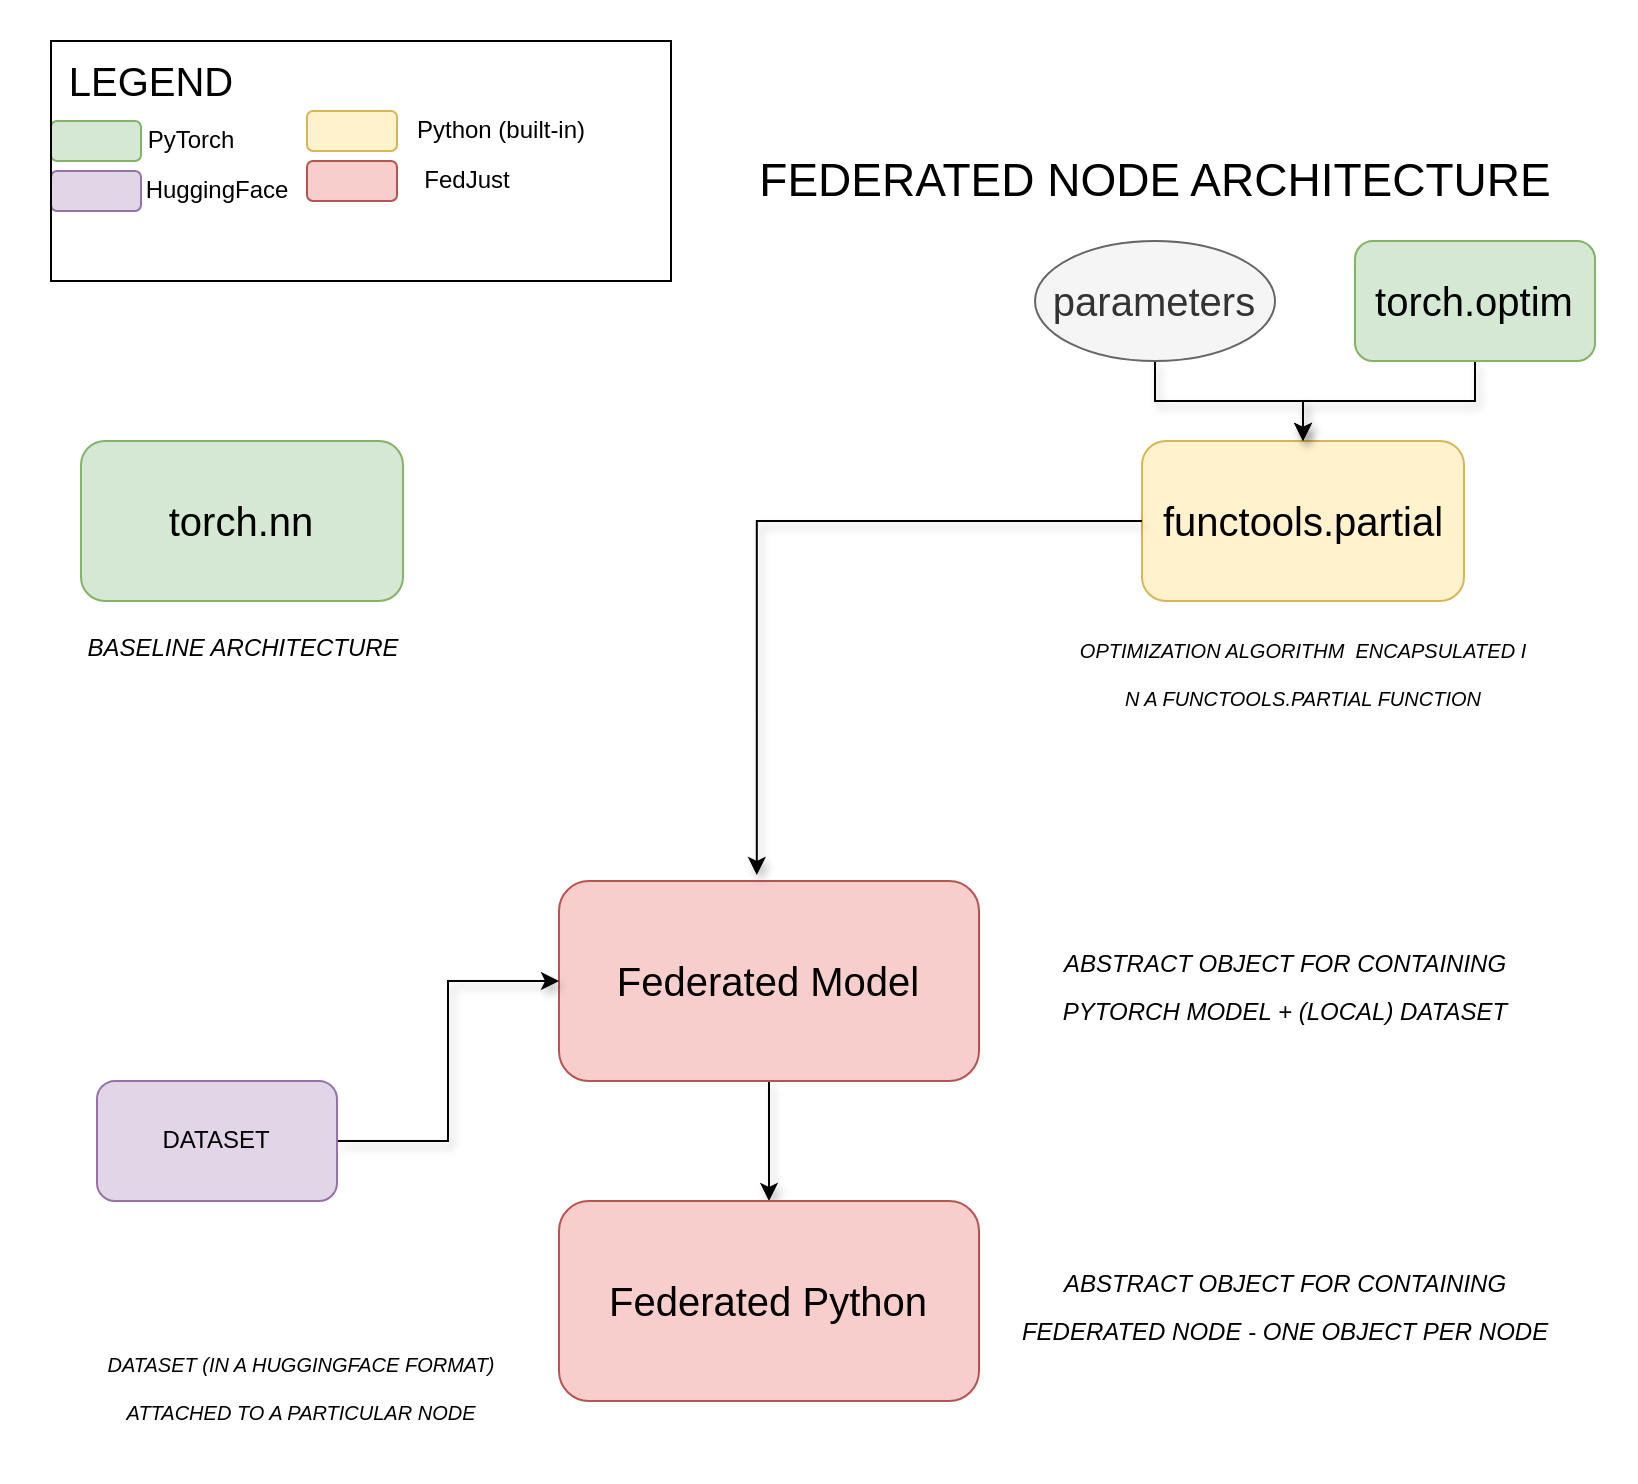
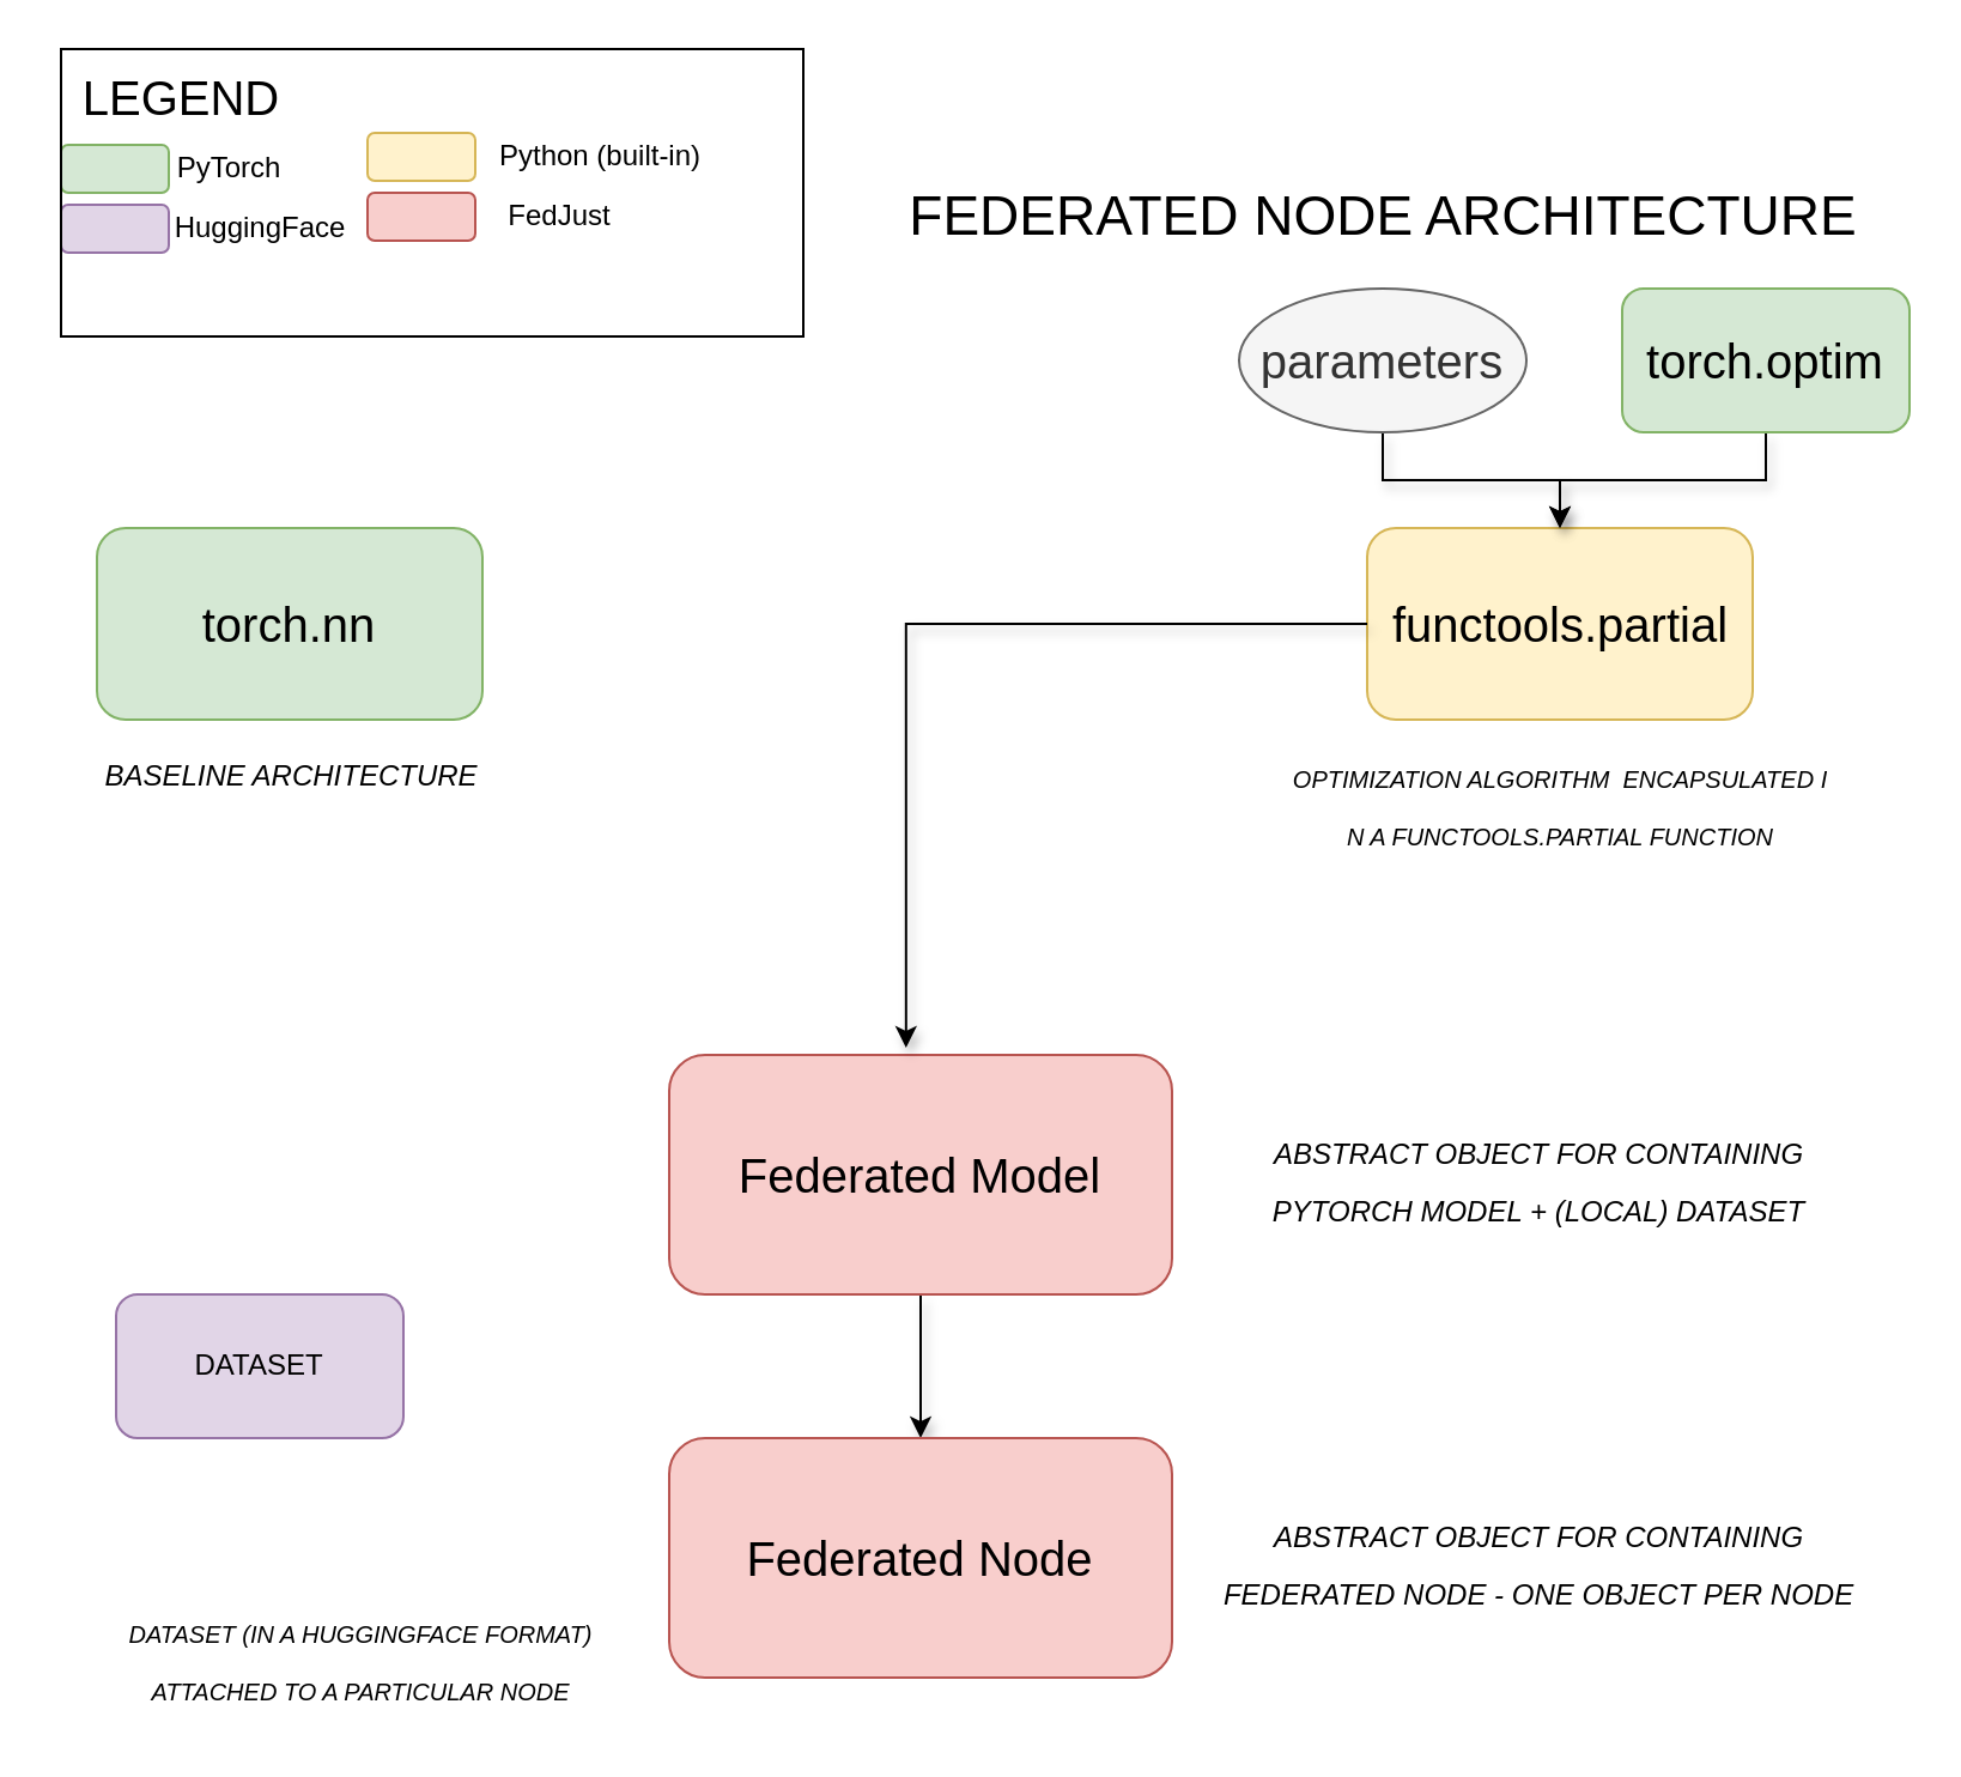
- <mxCell id="27" style="edgeStyle=orthogonalEdgeStyle;rounded=0;orthogonalLoop=1;jettySize=auto;html=1;entryX=0;entryY=0.5;entryDx=0;entryDy=0;shadow=1;" edge="1" parent="1" source="28" target="3"><mxGeometry relative="1" as="geometry" /></mxCell>
- <mxCell id="14" value="&lt;font face=&quot;Helvetica&quot;&gt;Federated Python&lt;/font&gt;" style="rounded=1;whiteSpace=wrap;html=1;hachureGap=4;fontFamily=Architects Daughter;fontSource=https%3A%2F%2Ffonts.googleapis.com%2Fcss%3Ffamily%3DArchitects%2BDaughter;fontSize=20;fillColor=#f8cecc;strokeColor=#b85450;" vertex="1" parent="1"><mxGeometry x="279" y="600" width="210" height="100" as="geometry" /></mxCell>
+ <mxCell id="14" value="&lt;font face=&quot;Helvetica&quot;&gt;Federated Node&lt;/font&gt;" style="rounded=1;whiteSpace=wrap;html=1;hachureGap=4;fontFamily=Architects Daughter;fontSource=https%3A%2F%2Ffonts.googleapis.com%2Fcss%3Ffamily%3DArchitects%2BDaughter;fontSize=20;fillColor=#f8cecc;strokeColor=#b85450;" vertex="1" parent="1"><mxGeometry x="279" y="600" width="210" height="100" as="geometry" /></mxCell>
